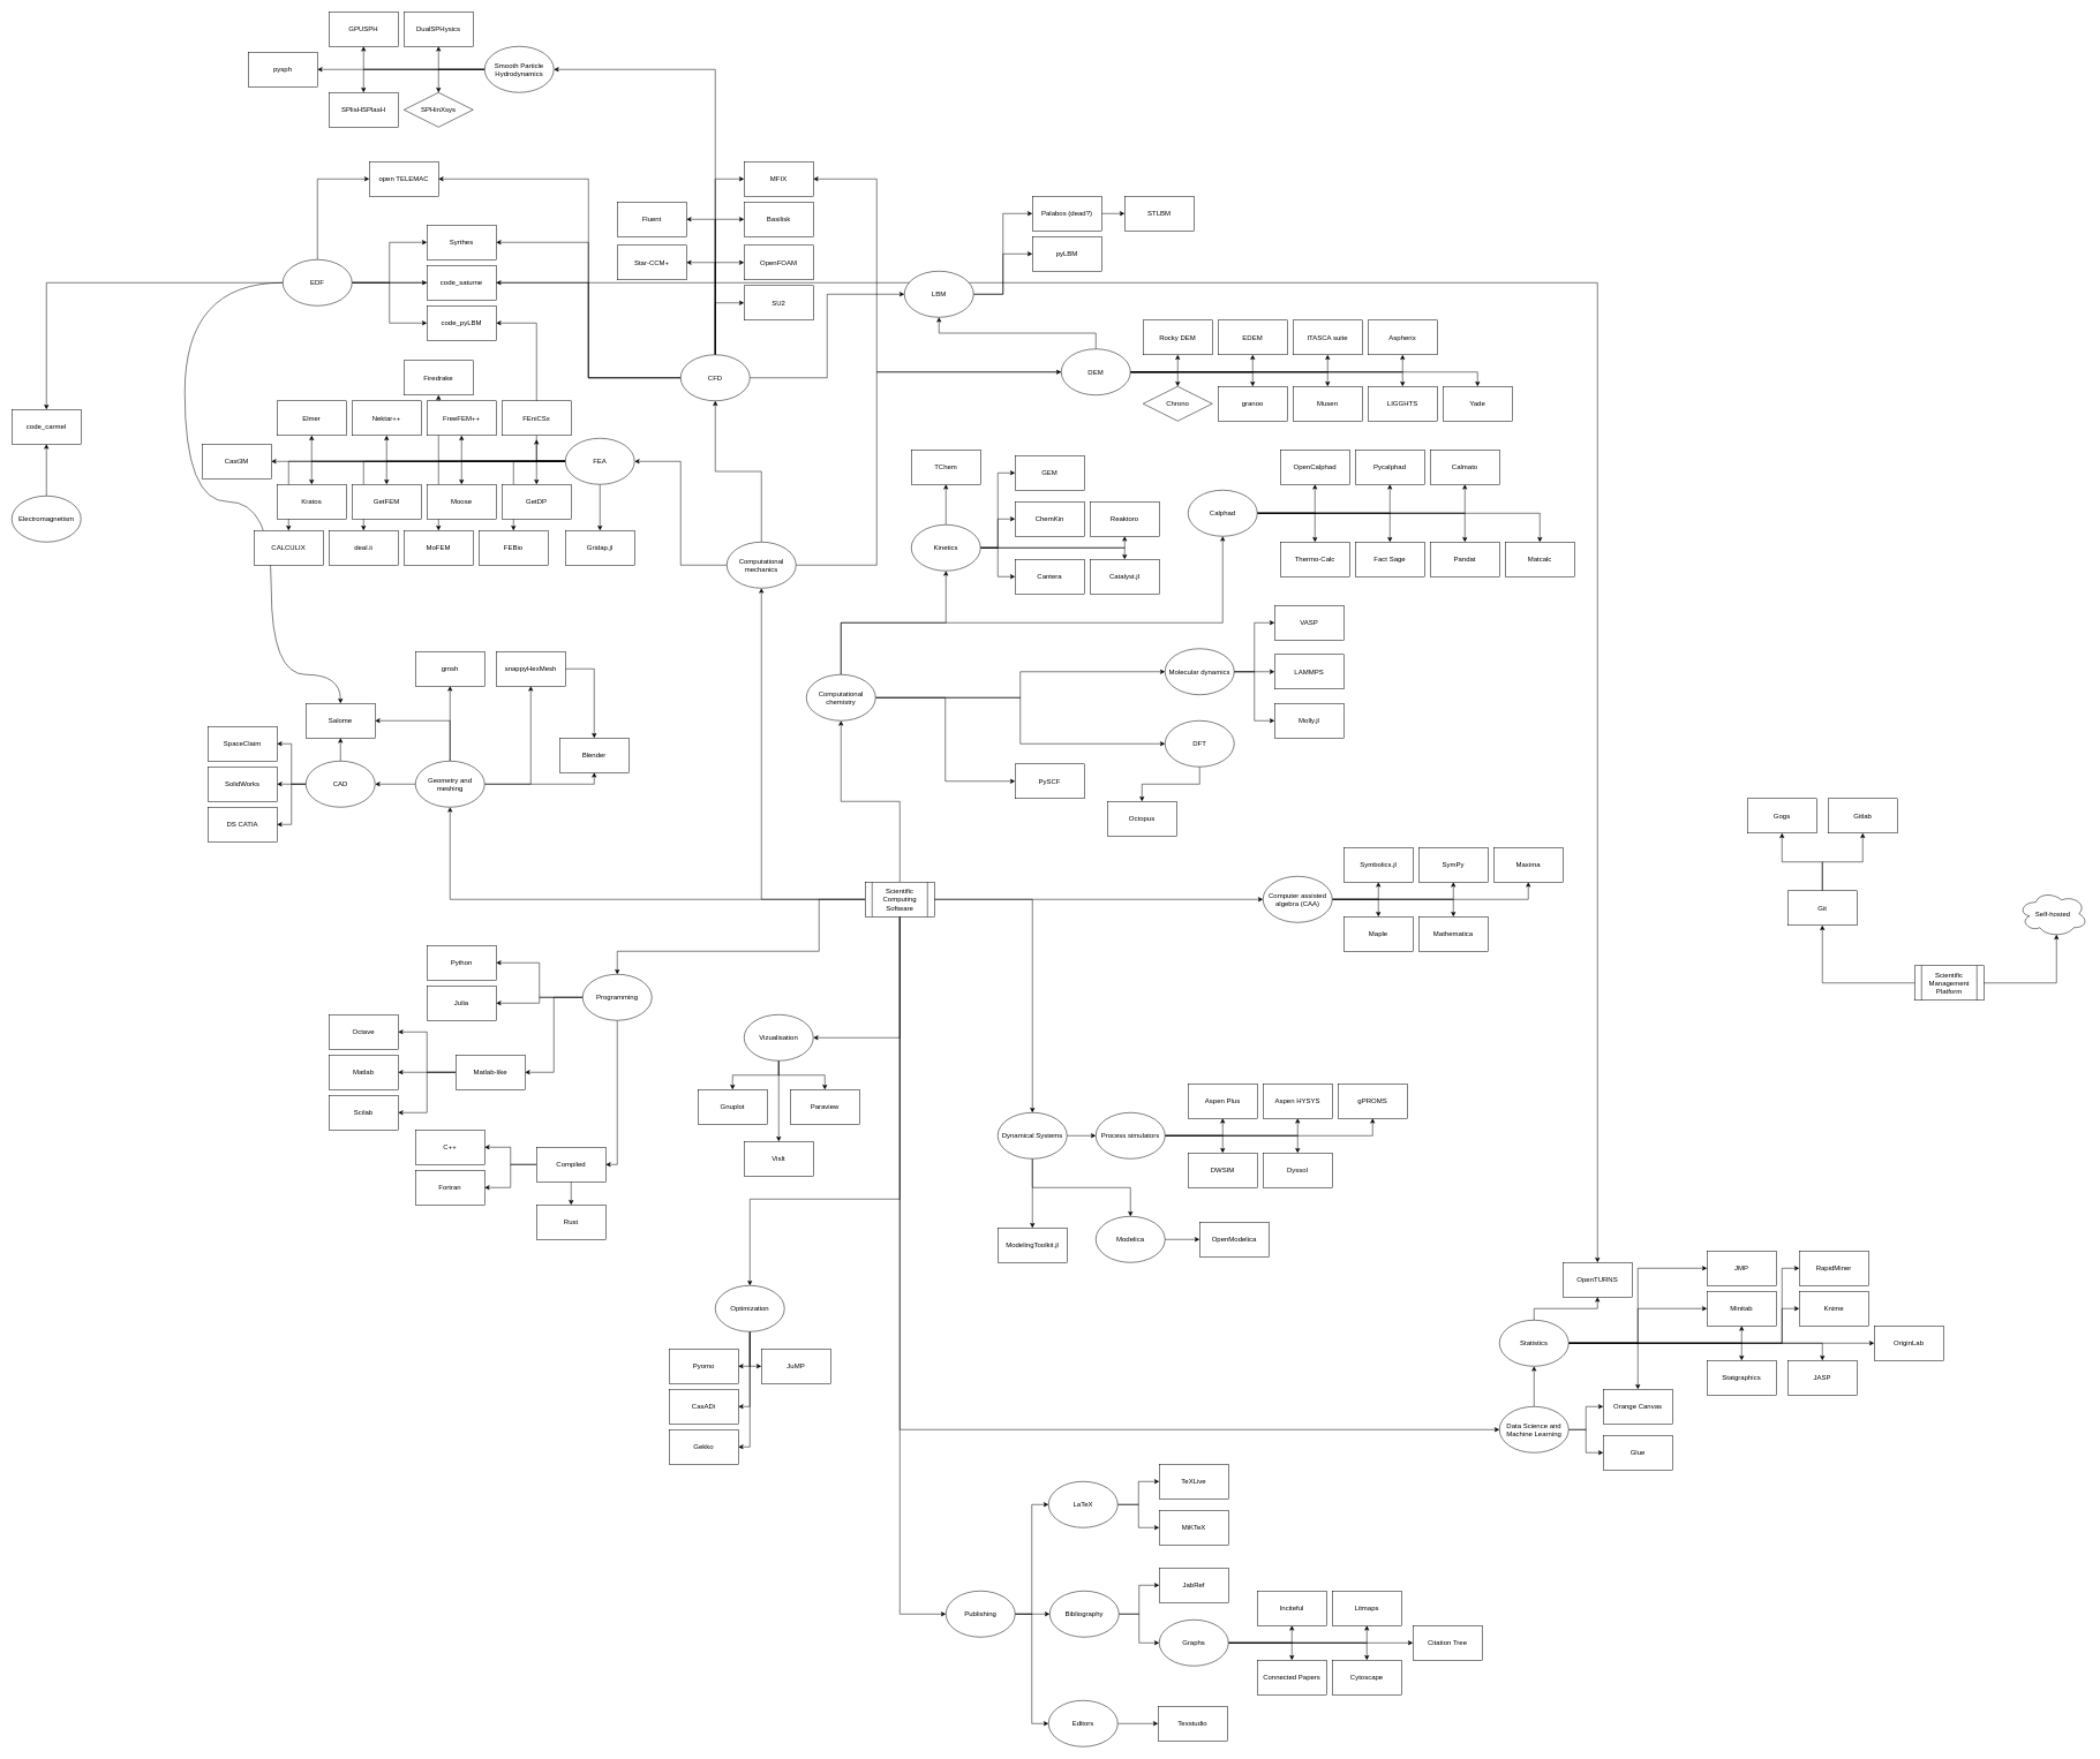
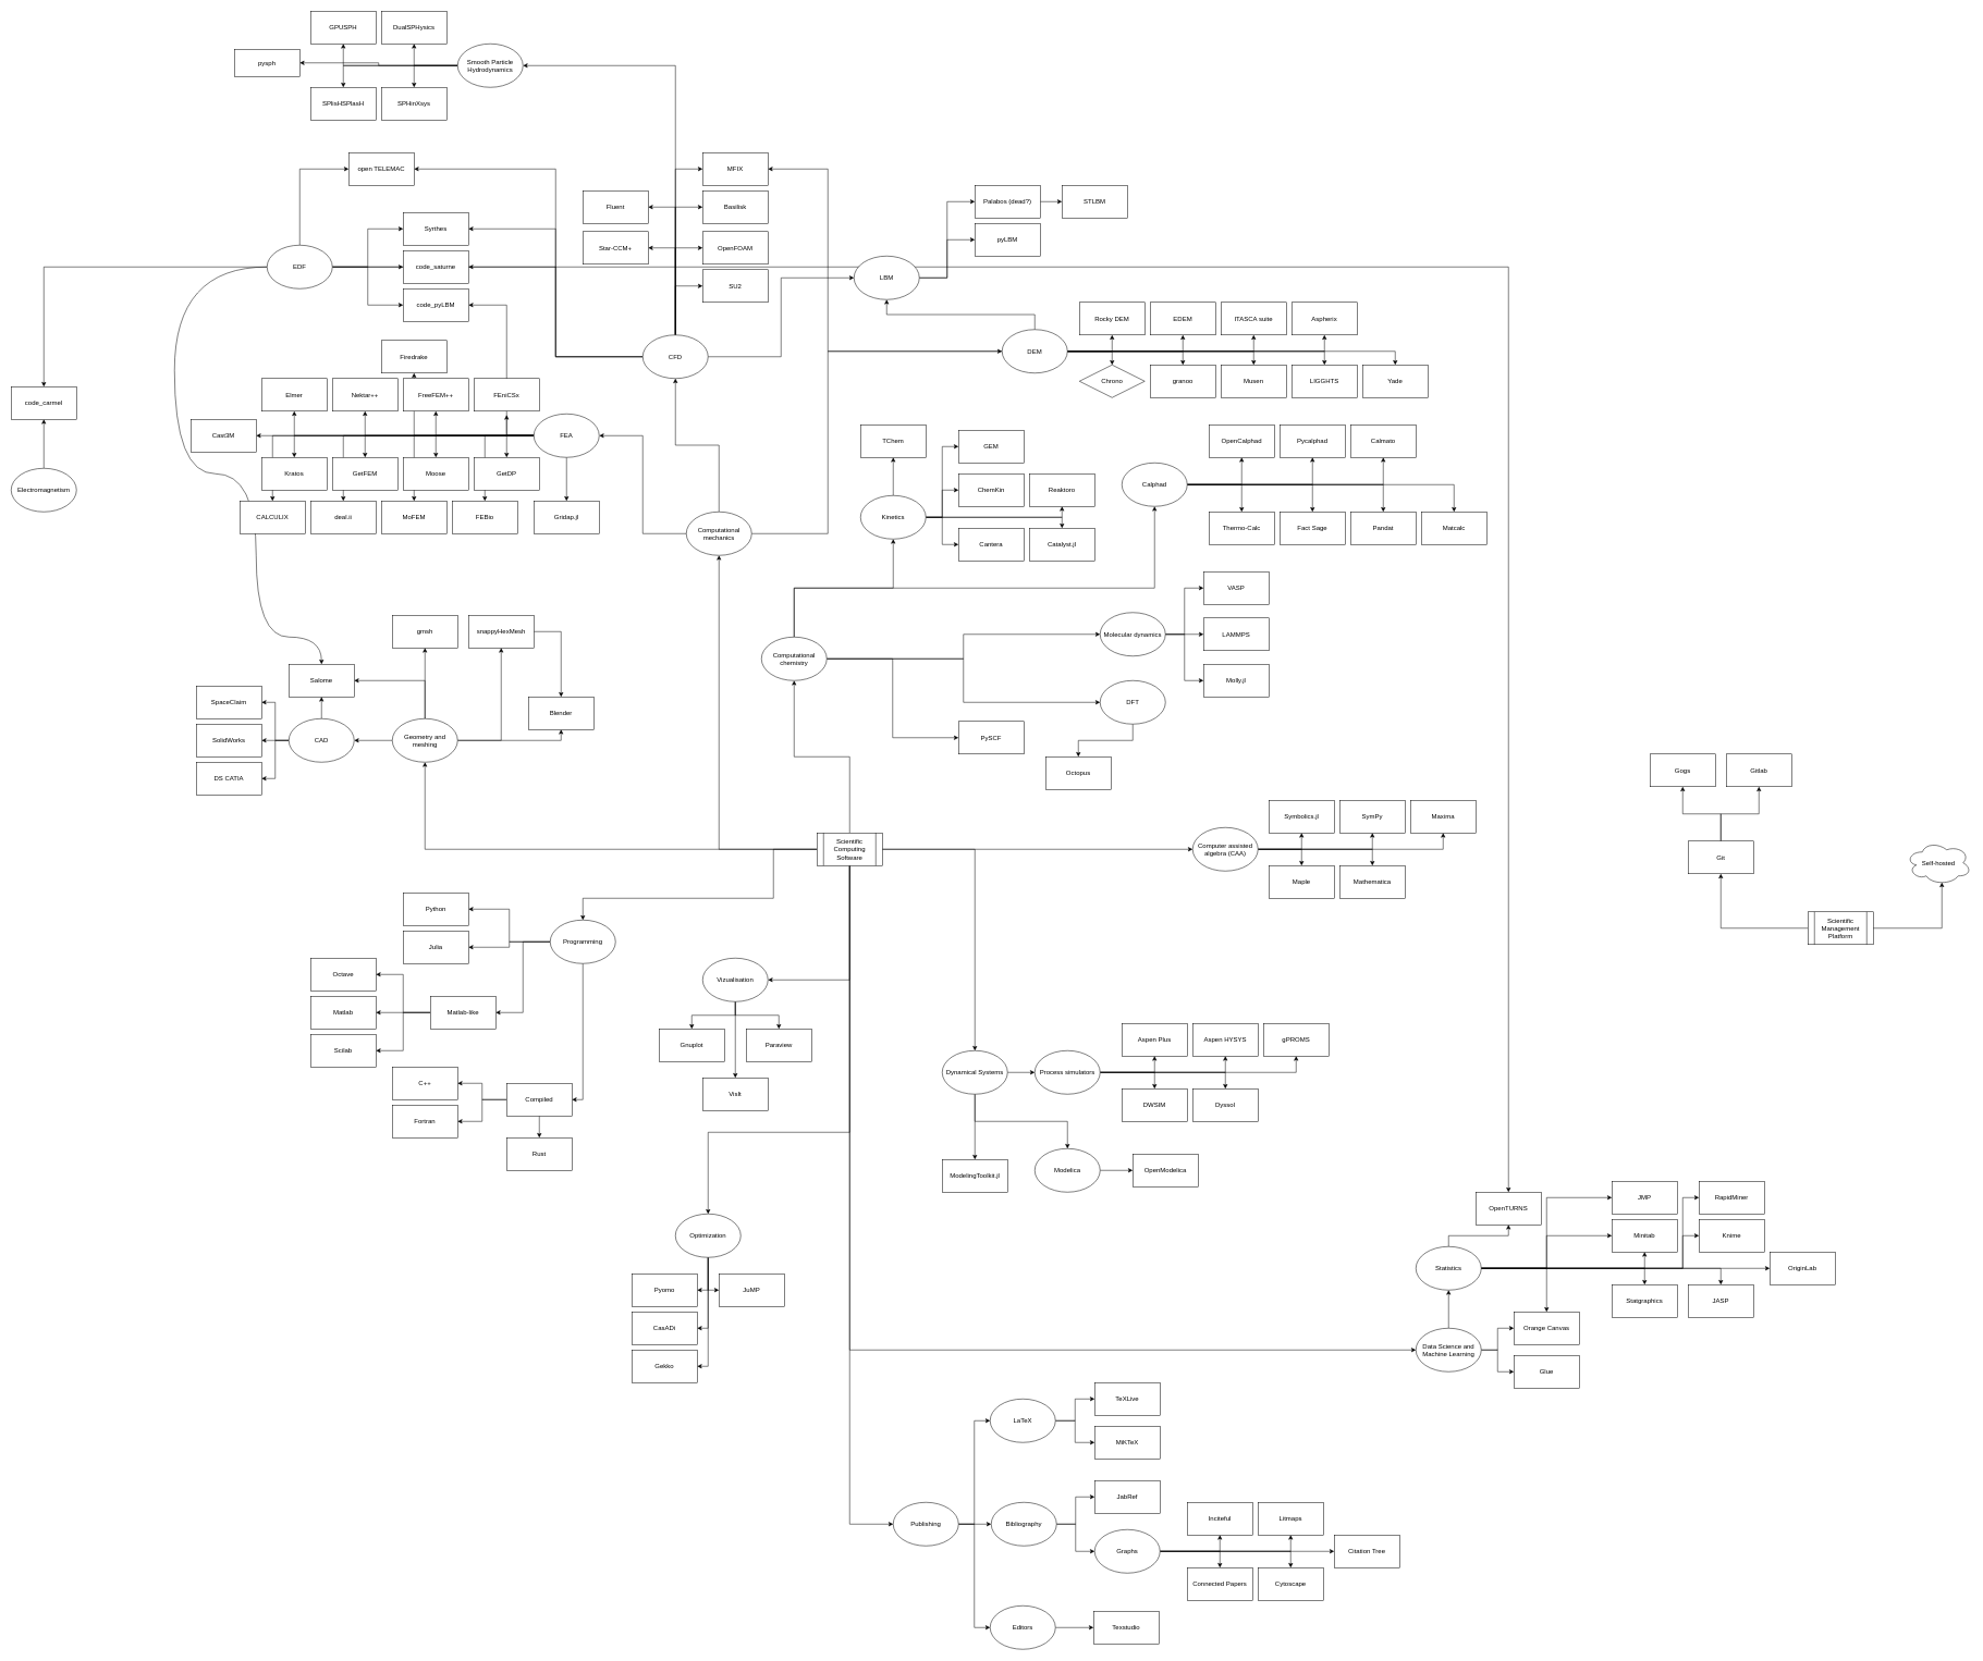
- <mxCell id="274" value="pysph" style="rounded=0;whiteSpace=wrap;html=1;" parent="1" vertex="1"><mxGeometry x="430" y="90" width="120" height="60" as="geometry" /></mxCell>
+ <mxCell id="274" value="pysph" style="rounded=0;whiteSpace=wrap;html=1;" parent="1" vertex="1"><mxGeometry x="430" y="90" width="120" height="50" as="geometry" /></mxCell>
- <mxCell id="272" value="SPHinXsys" style="rhombus;whiteSpace=wrap;html=1;" parent="1" vertex="1"><mxGeometry x="700" y="160" width="120" height="60" as="geometry" /></mxCell>
+ <mxCell id="272" value="SPHinXsys" style="rounded=0;whiteSpace=wrap;html=1;" parent="1" vertex="1"><mxGeometry x="700" y="160" width="120" height="60" as="geometry" /></mxCell>
